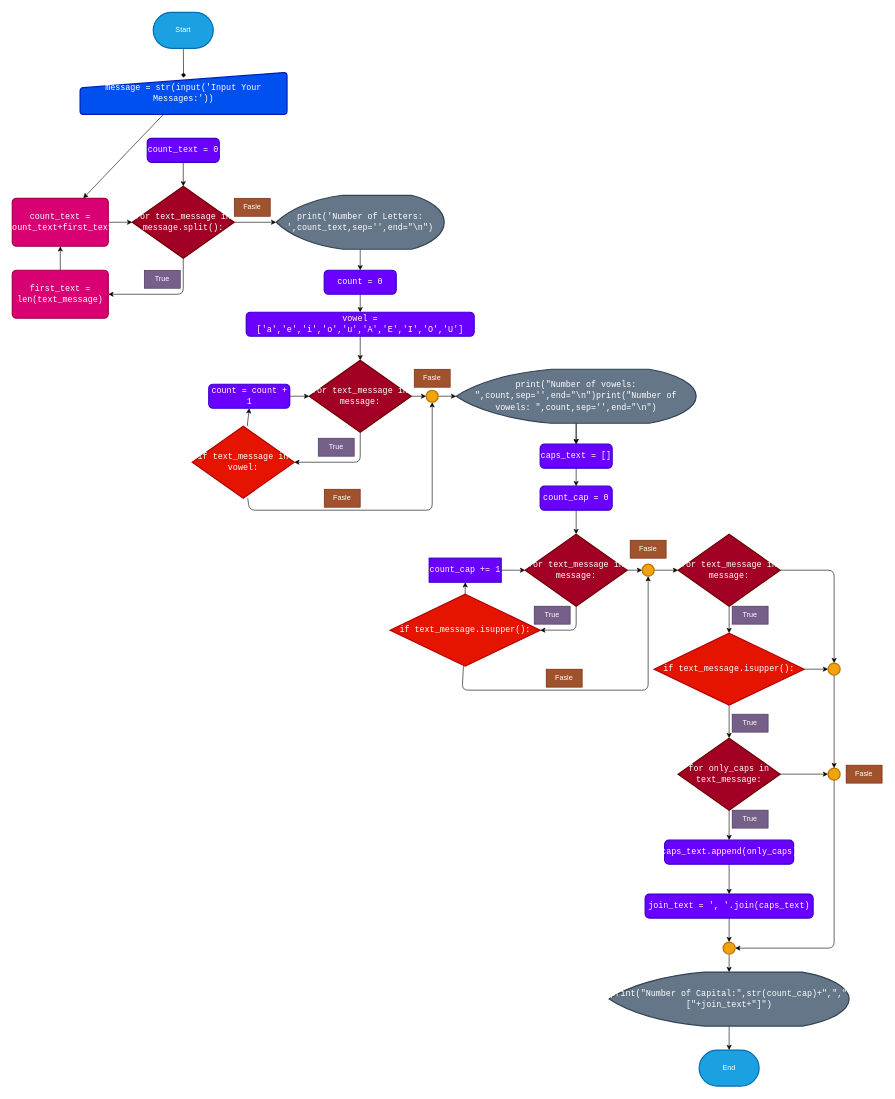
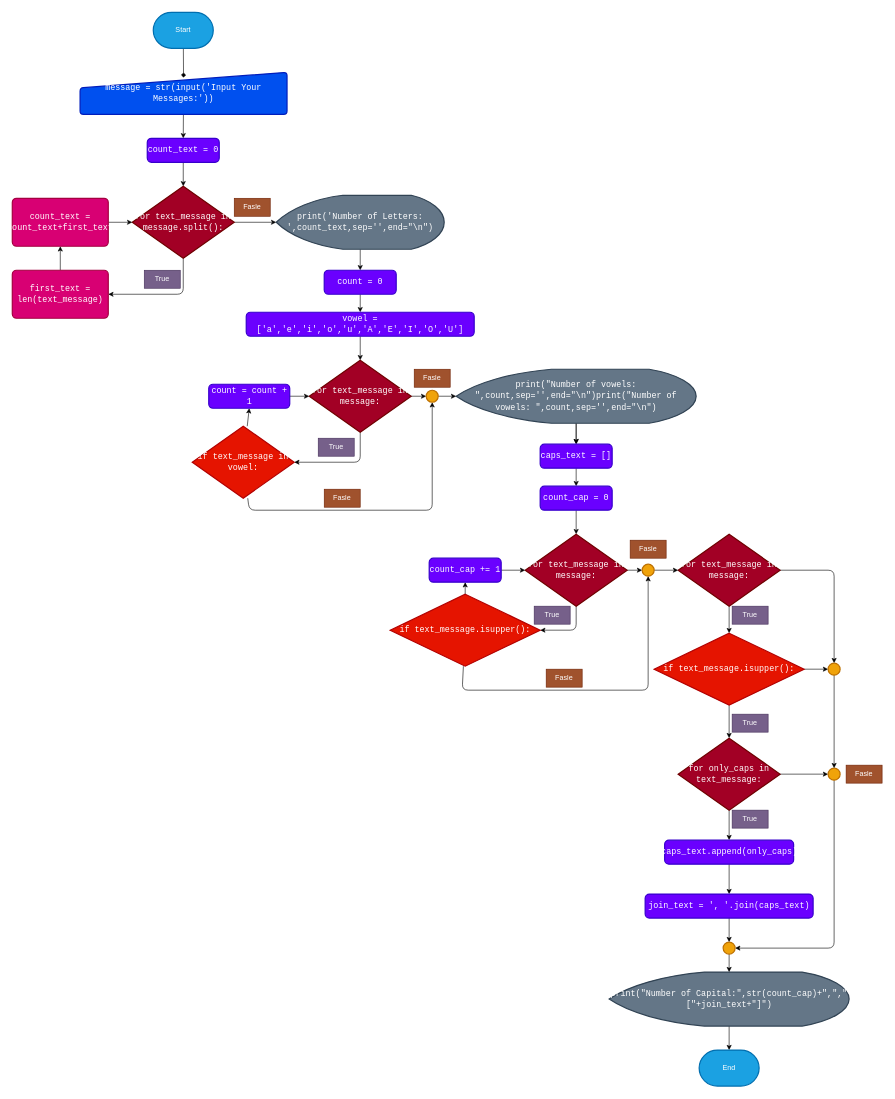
- <mxCell id="4" style="edgeStyle=none;html=1;" parent="1" source="5" target="10" edge="1"><mxGeometry relative="1" as="geometry"><mxPoint x="305" y="240" as="targetPoint" /></mxGeometry></mxCell>
+ <mxCell id="4" style="edgeStyle=none;html=1;entryX=0.5;entryY=0;entryDx=0;entryDy=0;" parent="1" source="5" target="16" edge="1"><mxGeometry relative="1" as="geometry"><mxPoint x="305" y="240" as="targetPoint" /></mxGeometry></mxCell>
- <mxCell id="53" value="&lt;div style=&quot;font-family: &amp;#34;consolas&amp;#34; , &amp;#34;courier new&amp;#34; , monospace ; font-size: 14px ; line-height: 19px&quot;&gt;&lt;div style=&quot;font-family: &amp;#34;consolas&amp;#34; , &amp;#34;courier new&amp;#34; , monospace ; line-height: 19px&quot;&gt;&lt;div style=&quot;font-family: &amp;#34;consolas&amp;#34; , &amp;#34;courier new&amp;#34; , monospace ; line-height: 19px&quot;&gt;&lt;div style=&quot;font-family: &amp;#34;consolas&amp;#34; , &amp;#34;courier new&amp;#34; , monospace ; line-height: 19px&quot;&gt;count_cap += 1&lt;/div&gt;&lt;/div&gt;&lt;/div&gt;&lt;/div&gt;" style="whiteSpace=wrap;html=1;absoluteArcSize=1;arcSize=14;strokeWidth=2;labelBackgroundColor=none;fontColor=#ffffff;fillColor=#6a00ff;strokeColor=#3700CC;rounded=0;" parent="1" vertex="1"><mxGeometry x="715" y="930" width="120" height="40" as="geometry" /></mxCell>
+ <mxCell id="53" value="&lt;div style=&quot;font-family: &amp;#34;consolas&amp;#34; , &amp;#34;courier new&amp;#34; , monospace ; font-size: 14px ; line-height: 19px&quot;&gt;&lt;div style=&quot;font-family: &amp;#34;consolas&amp;#34; , &amp;#34;courier new&amp;#34; , monospace ; line-height: 19px&quot;&gt;&lt;div style=&quot;font-family: &amp;#34;consolas&amp;#34; , &amp;#34;courier new&amp;#34; , monospace ; line-height: 19px&quot;&gt;&lt;div style=&quot;font-family: &amp;#34;consolas&amp;#34; , &amp;#34;courier new&amp;#34; , monospace ; line-height: 19px&quot;&gt;count_cap += 1&lt;/div&gt;&lt;/div&gt;&lt;/div&gt;&lt;/div&gt;" style="rounded=1;whiteSpace=wrap;html=1;absoluteArcSize=1;arcSize=14;strokeWidth=2;labelBackgroundColor=none;fontColor=#ffffff;fillColor=#6a00ff;strokeColor=#3700CC;" parent="1" vertex="1"><mxGeometry x="715" y="930" width="120" height="40" as="geometry" /></mxCell>
